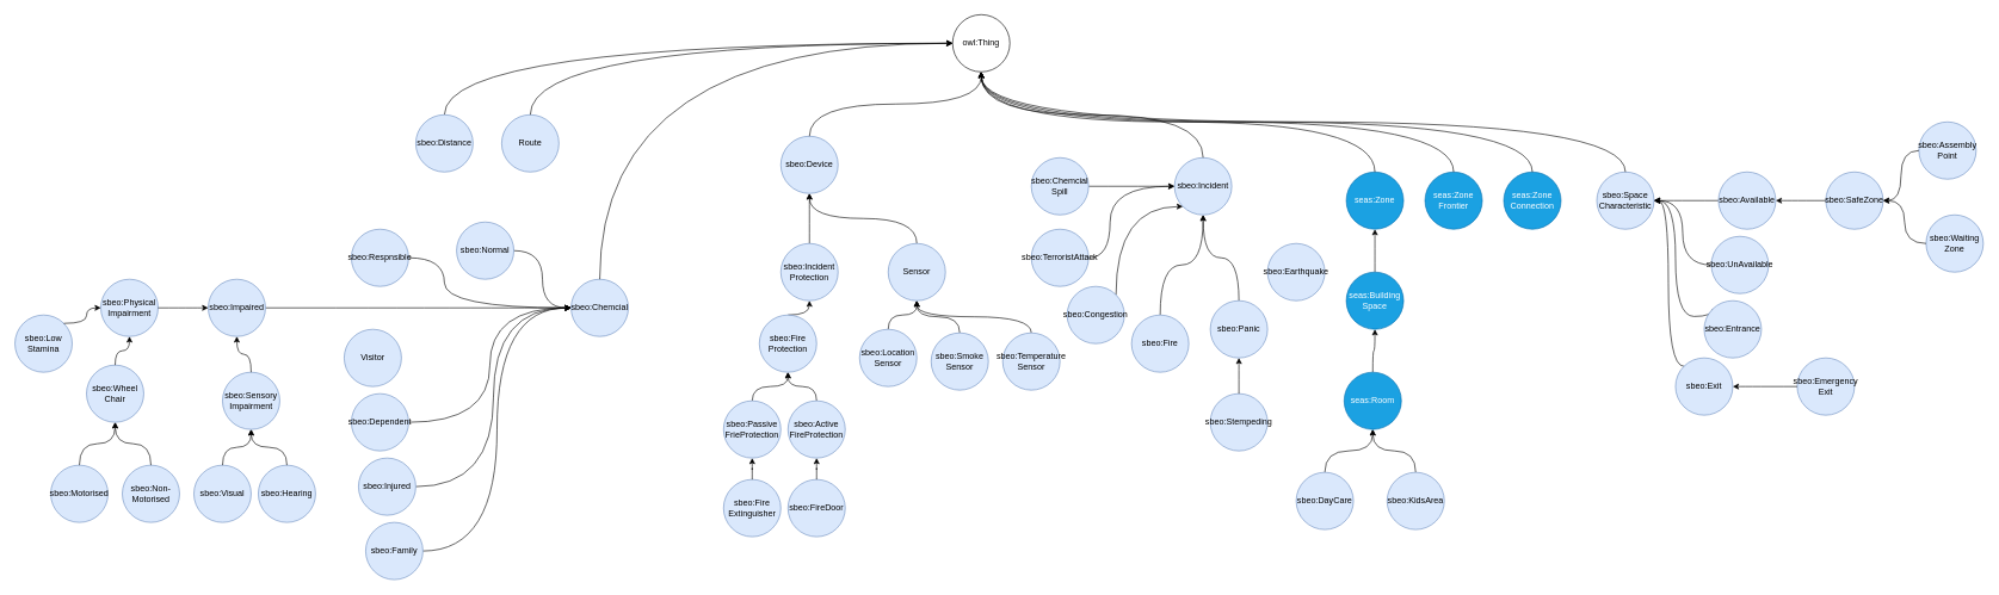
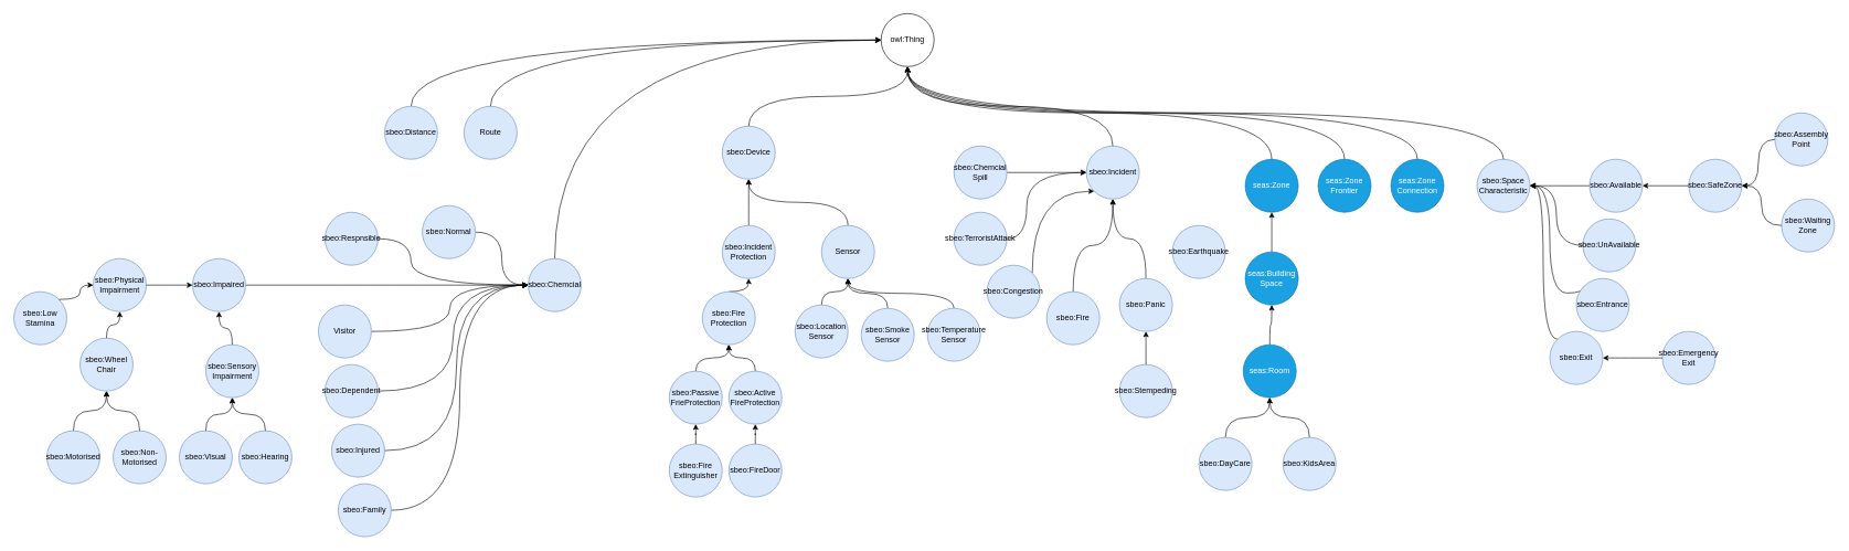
+ <mxCell id="8" style="edgeStyle=orthogonalEdgeStyle;curved=1;comic=0;orthogonalLoop=1;jettySize=auto;html=1;entryX=1;entryY=0.5;entryDx=0;entryDy=0;shadow=0;startArrow=classic;startFill=1;endArrow=none;endFill=0;" parent="1" source="13" target="88" edge="1"><mxGeometry relative="1" as="geometry" /></mxCell>
